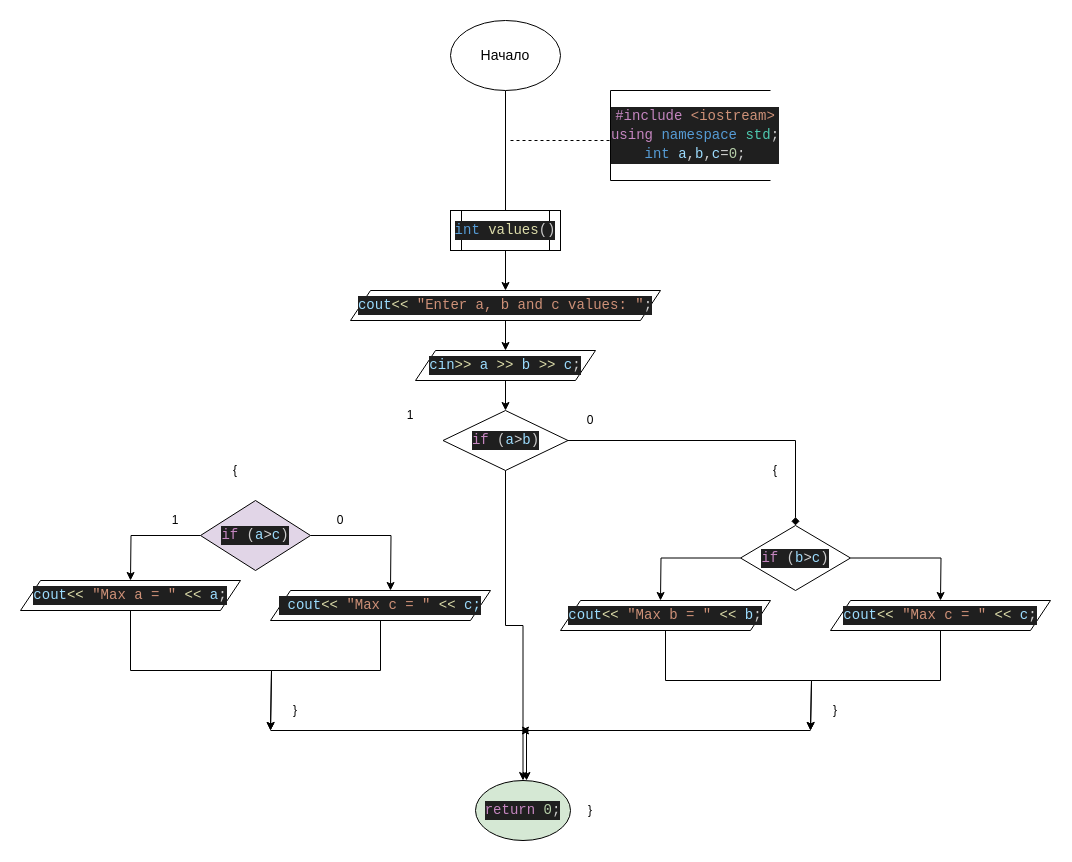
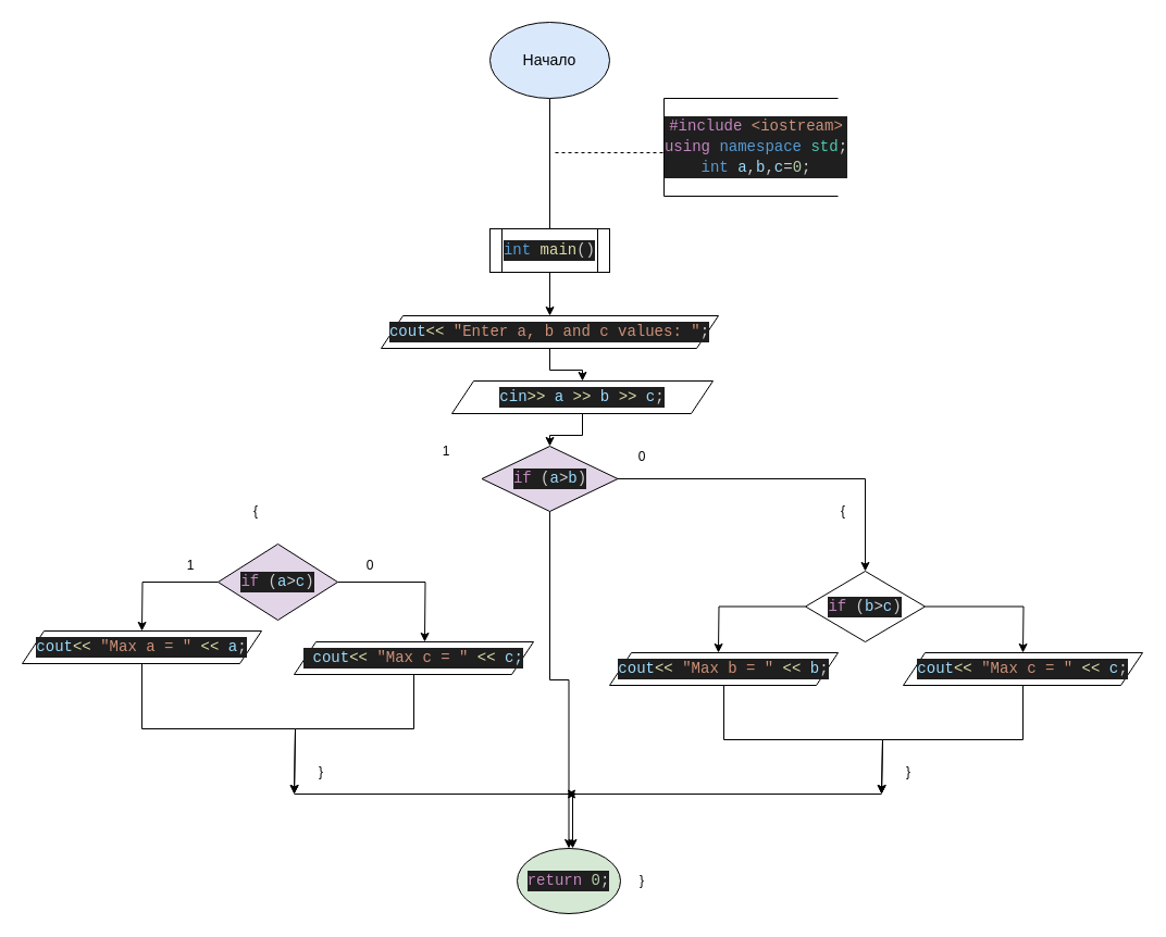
- <mxCell id="10" value="&lt;font style=&quot;font-size: 14px;&quot;&gt;Начало&lt;/font&gt;" style="ellipse;whiteSpace=wrap;html=1;" parent="1" vertex="1"><mxGeometry x="450" y="20" width="110" height="70" as="geometry" /></mxCell>
+ <mxCell id="10" value="&lt;font style=&quot;font-size: 14px;&quot;&gt;Начало&lt;/font&gt;" style="ellipse;whiteSpace=wrap;html=1;fillColor=#dae8fc;" parent="1" vertex="1"><mxGeometry x="450" y="20" width="110" height="70" as="geometry" /></mxCell>
- <mxCell id="9" value="&lt;div style=&quot;color: rgb(204, 204, 204); background-color: rgb(31, 31, 31); font-family: Consolas, &amp;quot;Courier New&amp;quot;, monospace; font-size: 14px; line-height: 19px; white-space: pre;&quot;&gt;&lt;span style=&quot;color: #569cd6;&quot;&gt;int&lt;/span&gt; &lt;span style=&quot;color: #dcdcaa;&quot;&gt;values&lt;/span&gt;()&lt;/div&gt;" style="shape=process;whiteSpace=wrap;html=1;backgroundOutline=1;" parent="1" vertex="1"><mxGeometry x="450" y="210" width="110" height="40" as="geometry" /></mxCell>
+ <mxCell id="9" value="&lt;div style=&quot;color: rgb(204, 204, 204); background-color: rgb(31, 31, 31); font-family: Consolas, &amp;quot;Courier New&amp;quot;, monospace; font-size: 14px; line-height: 19px; white-space: pre;&quot;&gt;&lt;span style=&quot;color: #569cd6;&quot;&gt;int&lt;/span&gt; &lt;span style=&quot;color: #dcdcaa;&quot;&gt;main&lt;/span&gt;()&lt;/div&gt;" style="shape=process;whiteSpace=wrap;html=1;backgroundOutline=1;" parent="1" vertex="1"><mxGeometry x="450" y="210" width="110" height="40" as="geometry" /></mxCell>
- <mxCell id="14" value="&lt;div style=&quot;color: rgb(204, 204, 204); background-color: rgb(31, 31, 31); font-family: Consolas, &amp;quot;Courier New&amp;quot;, monospace; font-size: 14px; line-height: 19px; white-space: pre;&quot;&gt;&lt;span style=&quot;color: #9cdcfe;&quot;&gt;cin&lt;/span&gt;&lt;span style=&quot;color: #dcdcaa;&quot;&gt;&amp;gt;&amp;gt;&lt;/span&gt; &lt;span style=&quot;color: #9cdcfe;&quot;&gt;a&lt;/span&gt; &lt;span style=&quot;color: #dcdcaa;&quot;&gt;&amp;gt;&amp;gt;&lt;/span&gt; &lt;span style=&quot;color: #9cdcfe;&quot;&gt;b&lt;/span&gt; &lt;span style=&quot;color: #dcdcaa;&quot;&gt;&amp;gt;&amp;gt;&lt;/span&gt; &lt;span style=&quot;color: #9cdcfe;&quot;&gt;c&lt;/span&gt;;&lt;/div&gt;" style="shape=parallelogram;perimeter=parallelogramPerimeter;whiteSpace=wrap;html=1;fixedSize=1;" vertex="1" parent="1"><mxGeometry x="415" y="350" width="180" height="30" as="geometry" /></mxCell>
+ <mxCell id="14" value="&lt;div style=&quot;color: rgb(204, 204, 204); background-color: rgb(31, 31, 31); font-family: Consolas, &amp;quot;Courier New&amp;quot;, monospace; font-size: 14px; line-height: 19px; white-space: pre;&quot;&gt;&lt;span style=&quot;color: #9cdcfe;&quot;&gt;cin&lt;/span&gt;&lt;span style=&quot;color: #dcdcaa;&quot;&gt;&amp;gt;&amp;gt;&lt;/span&gt; &lt;span style=&quot;color: #9cdcfe;&quot;&gt;a&lt;/span&gt; &lt;span style=&quot;color: #dcdcaa;&quot;&gt;&amp;gt;&amp;gt;&lt;/span&gt; &lt;span style=&quot;color: #9cdcfe;&quot;&gt;b&lt;/span&gt; &lt;span style=&quot;color: #dcdcaa;&quot;&gt;&amp;gt;&amp;gt;&lt;/span&gt; &lt;span style=&quot;color: #9cdcfe;&quot;&gt;c&lt;/span&gt;;&lt;/div&gt;" style="shape=parallelogram;perimeter=parallelogramPerimeter;whiteSpace=wrap;html=1;fixedSize=1;" vertex="1" parent="1"><mxGeometry x="415" y="350" width="240" height="30" as="geometry" /></mxCell>
- <mxCell id="17" value="&lt;div style=&quot;color: rgb(204, 204, 204); background-color: rgb(31, 31, 31); font-family: Consolas, &amp;quot;Courier New&amp;quot;, monospace; font-size: 14px; line-height: 19px; white-space: pre;&quot;&gt;&lt;span style=&quot;color: #c586c0;&quot;&gt;if&lt;/span&gt; (&lt;span style=&quot;color: #9cdcfe;&quot;&gt;a&lt;/span&gt;&lt;span style=&quot;color: #d4d4d4;&quot;&gt;&amp;gt;&lt;/span&gt;&lt;span style=&quot;color: #9cdcfe;&quot;&gt;b&lt;/span&gt;)&lt;/div&gt;" style="rhombus;whiteSpace=wrap;html=1;" vertex="1" parent="1"><mxGeometry x="442.5" y="410" width="125" height="60" as="geometry" /></mxCell>
+ <mxCell id="17" value="&lt;div style=&quot;color: rgb(204, 204, 204); background-color: rgb(31, 31, 31); font-family: Consolas, &amp;quot;Courier New&amp;quot;, monospace; font-size: 14px; line-height: 19px; white-space: pre;&quot;&gt;&lt;span style=&quot;color: #c586c0;&quot;&gt;if&lt;/span&gt; (&lt;span style=&quot;color: #9cdcfe;&quot;&gt;a&lt;/span&gt;&lt;span style=&quot;color: #d4d4d4;&quot;&gt;&amp;gt;&lt;/span&gt;&lt;span style=&quot;color: #9cdcfe;&quot;&gt;b&lt;/span&gt;)&lt;/div&gt;" style="rhombus;whiteSpace=wrap;html=1;fillColor=#e1d5e7;" vertex="1" parent="1"><mxGeometry x="442.5" y="410" width="125" height="60" as="geometry" /></mxCell>
- <mxCell id="16" style="edgeStyle=orthogonalEdgeStyle;rounded=0;orthogonalLoop=1;jettySize=auto;html=1;entryX=0.5;entryY=0;entryDx=0;entryDy=0;endArrow=diamond;" edge="1" parent="1" source="17" target="20"><mxGeometry relative="1" as="geometry" /></mxCell>
+ <mxCell id="16" style="edgeStyle=orthogonalEdgeStyle;rounded=0;orthogonalLoop=1;jettySize=auto;html=1;entryX=0.5;entryY=0;entryDx=0;entryDy=0;" edge="1" parent="1" source="17" target="20"><mxGeometry relative="1" as="geometry" /></mxCell>
